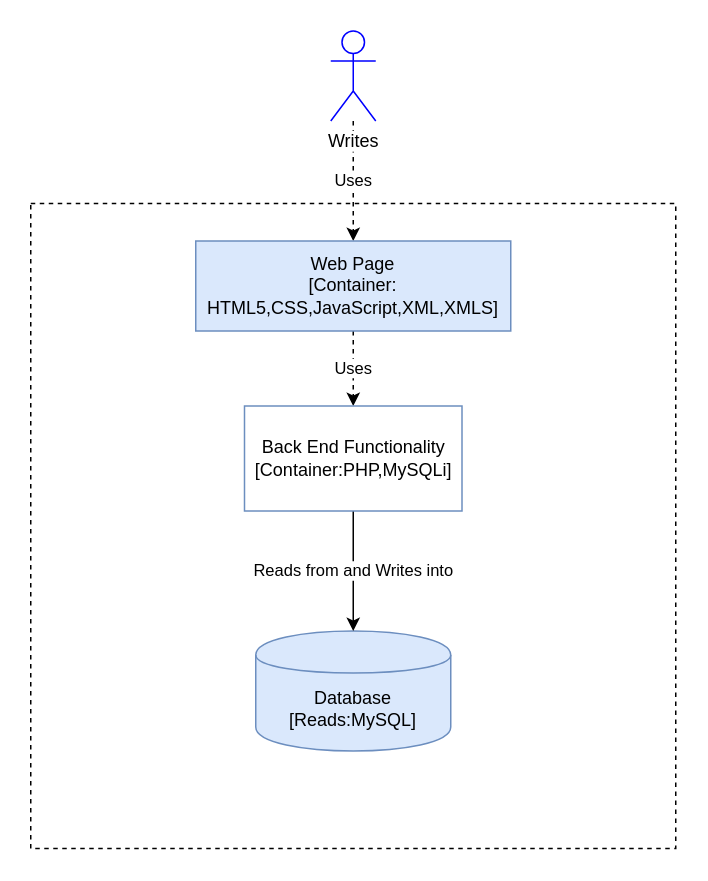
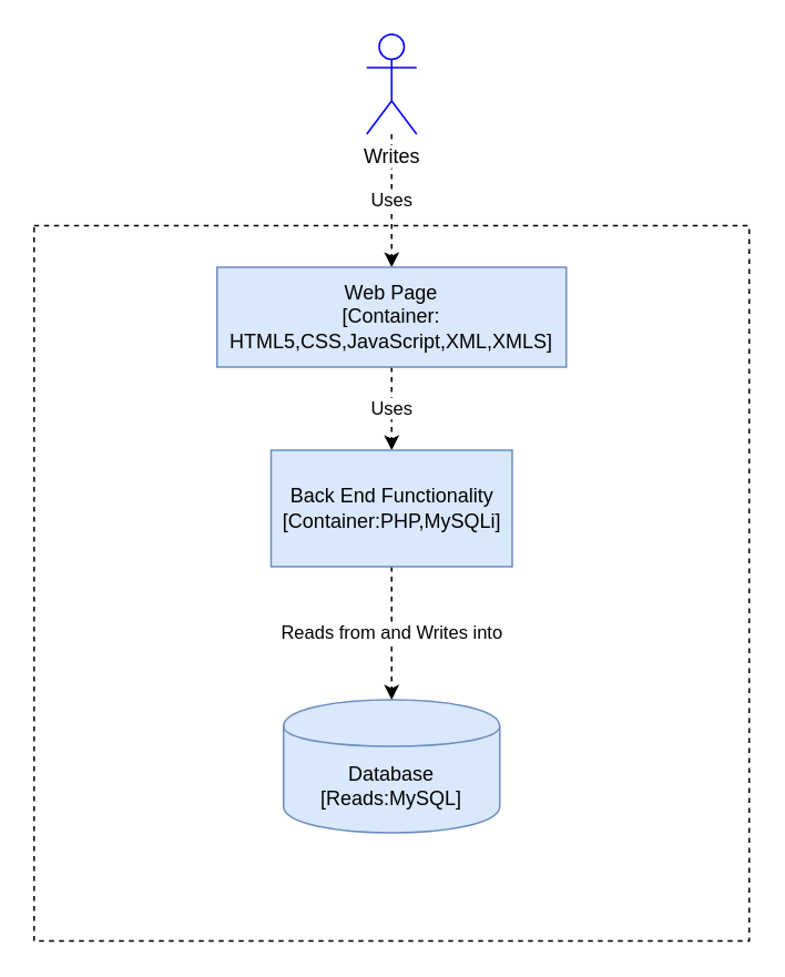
- <mxCell id="9" value="Back End Functionality&lt;br&gt;[Container:PHP,MySQLi]&lt;br&gt;" style="rounded=0;whiteSpace=wrap;html=1;fillColor=#ffffff;strokeColor=#6c8ebf;" vertex="1" parent="1"><mxGeometry x="162.5" y="270" width="145" height="70" as="geometry" /></mxCell>
+ <mxCell id="9" value="Back End Functionality&lt;br&gt;[Container:PHP,MySQLi]&lt;br&gt;" style="rounded=0;whiteSpace=wrap;html=1;fillColor=#dae8fc;strokeColor=#6c8ebf;" vertex="1" parent="1"><mxGeometry x="162.5" y="270" width="145" height="70" as="geometry" /></mxCell>
- <mxCell id="8" value="Reads from and Writes into" style="edgeStyle=orthogonalEdgeStyle;rounded=0;orthogonalLoop=1;jettySize=auto;html=1;dashed=0;" edge="1" parent="1" source="9" target="7"><mxGeometry relative="1" as="geometry" /></mxCell>
+ <mxCell id="8" value="Reads from and Writes into" style="edgeStyle=orthogonalEdgeStyle;rounded=0;orthogonalLoop=1;jettySize=auto;html=1;dashed=1;" edge="1" parent="1" source="9" target="7"><mxGeometry relative="1" as="geometry" /></mxCell>
